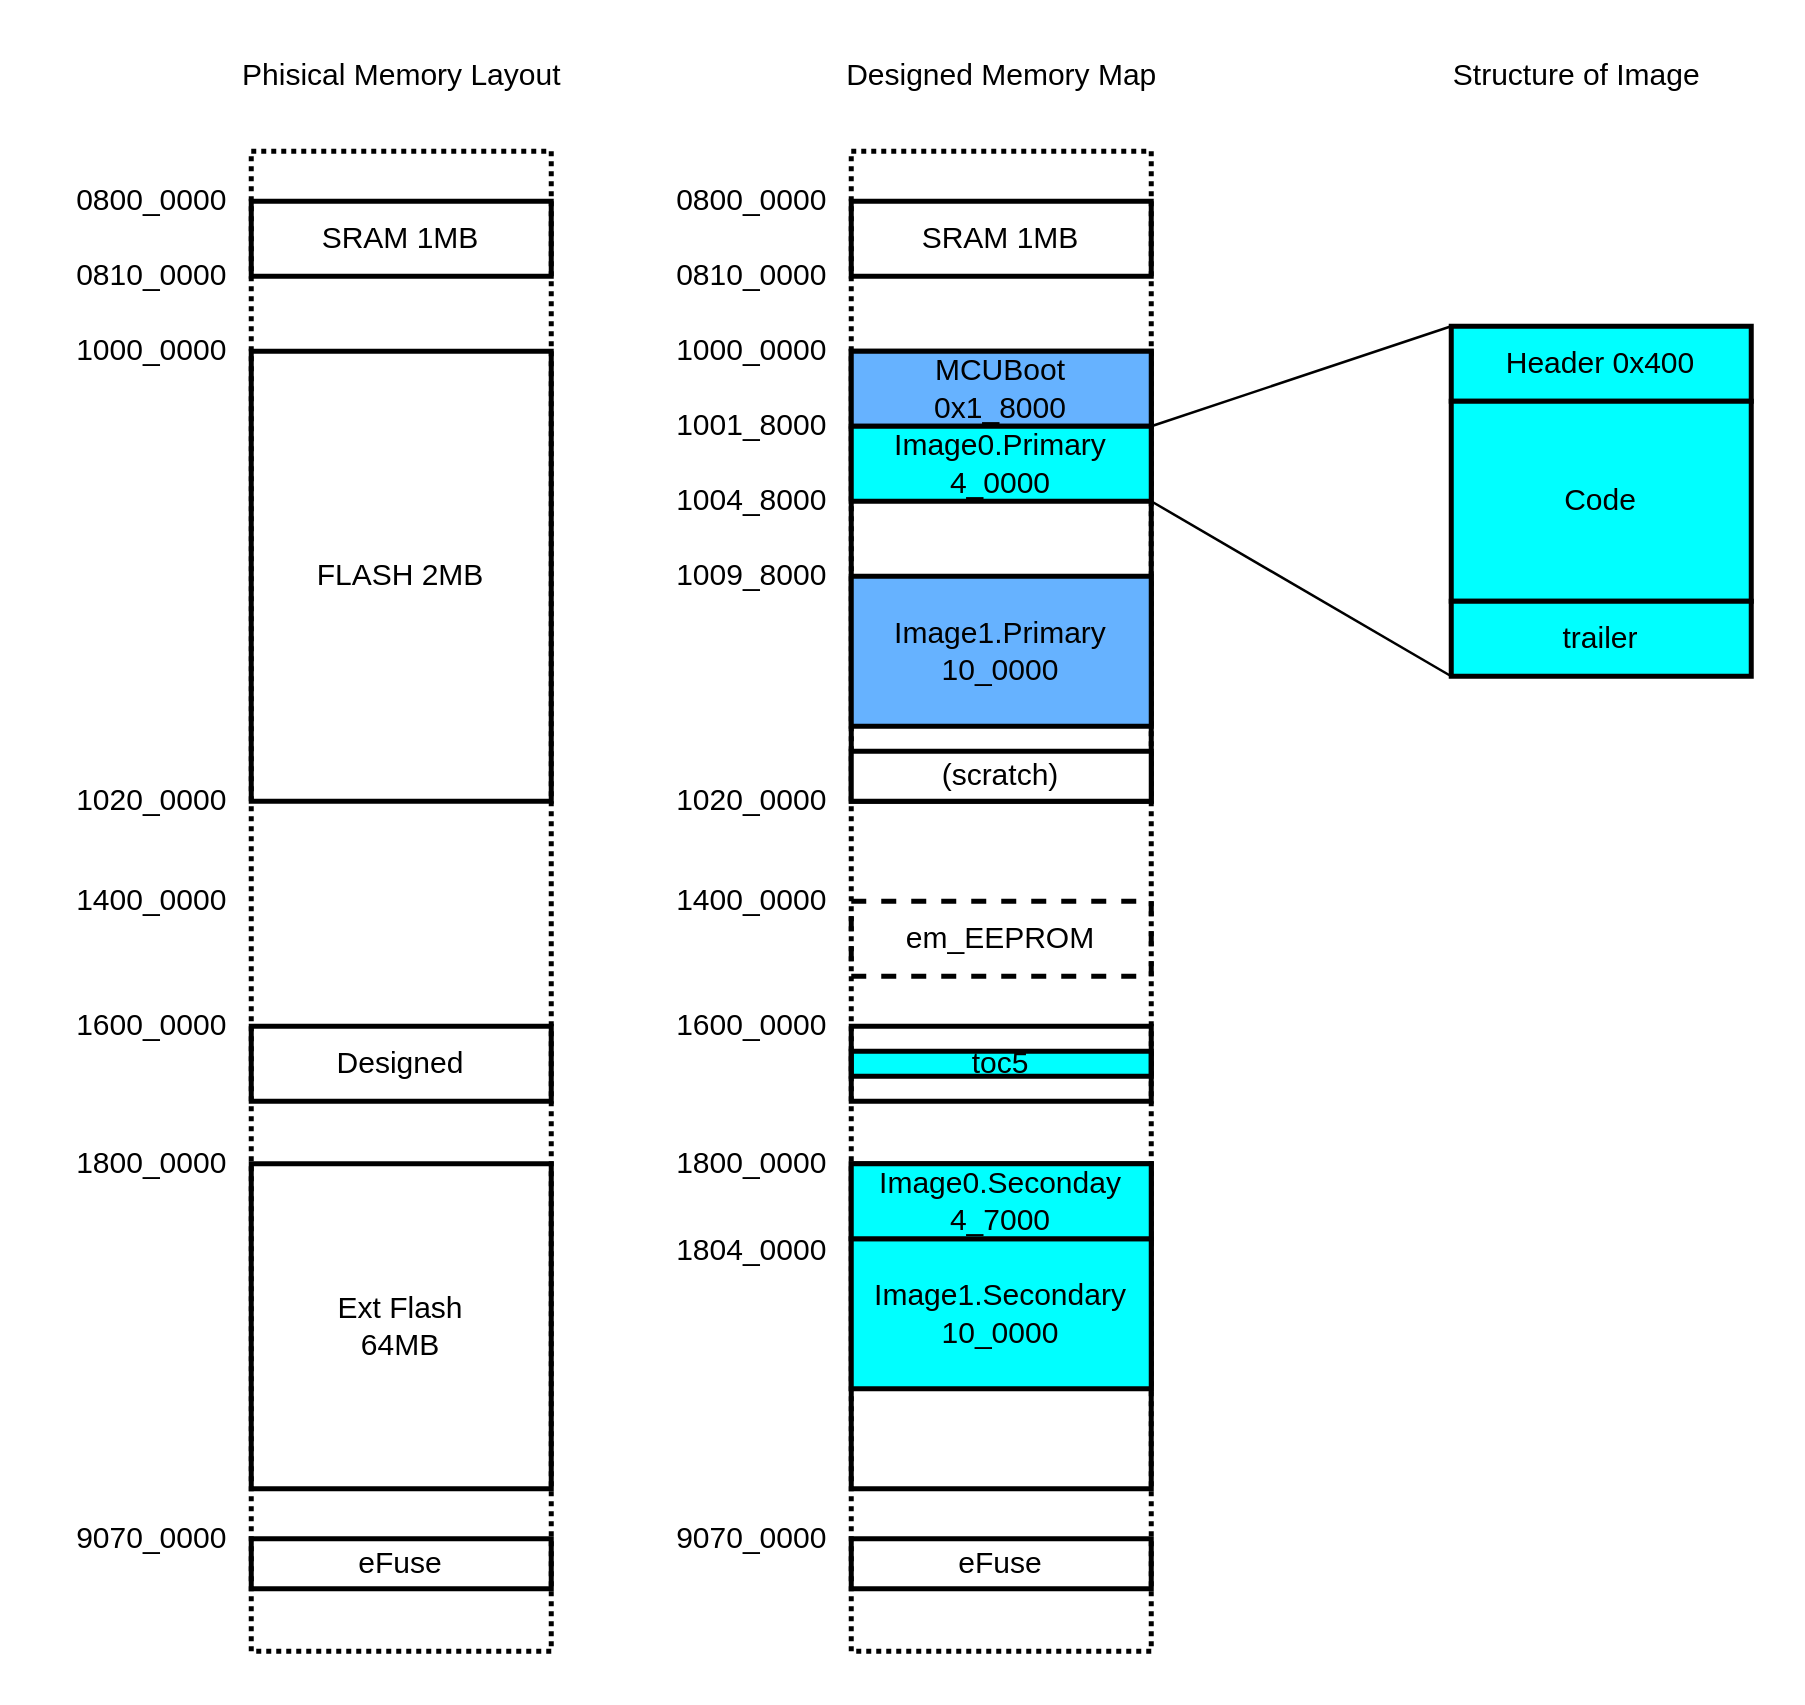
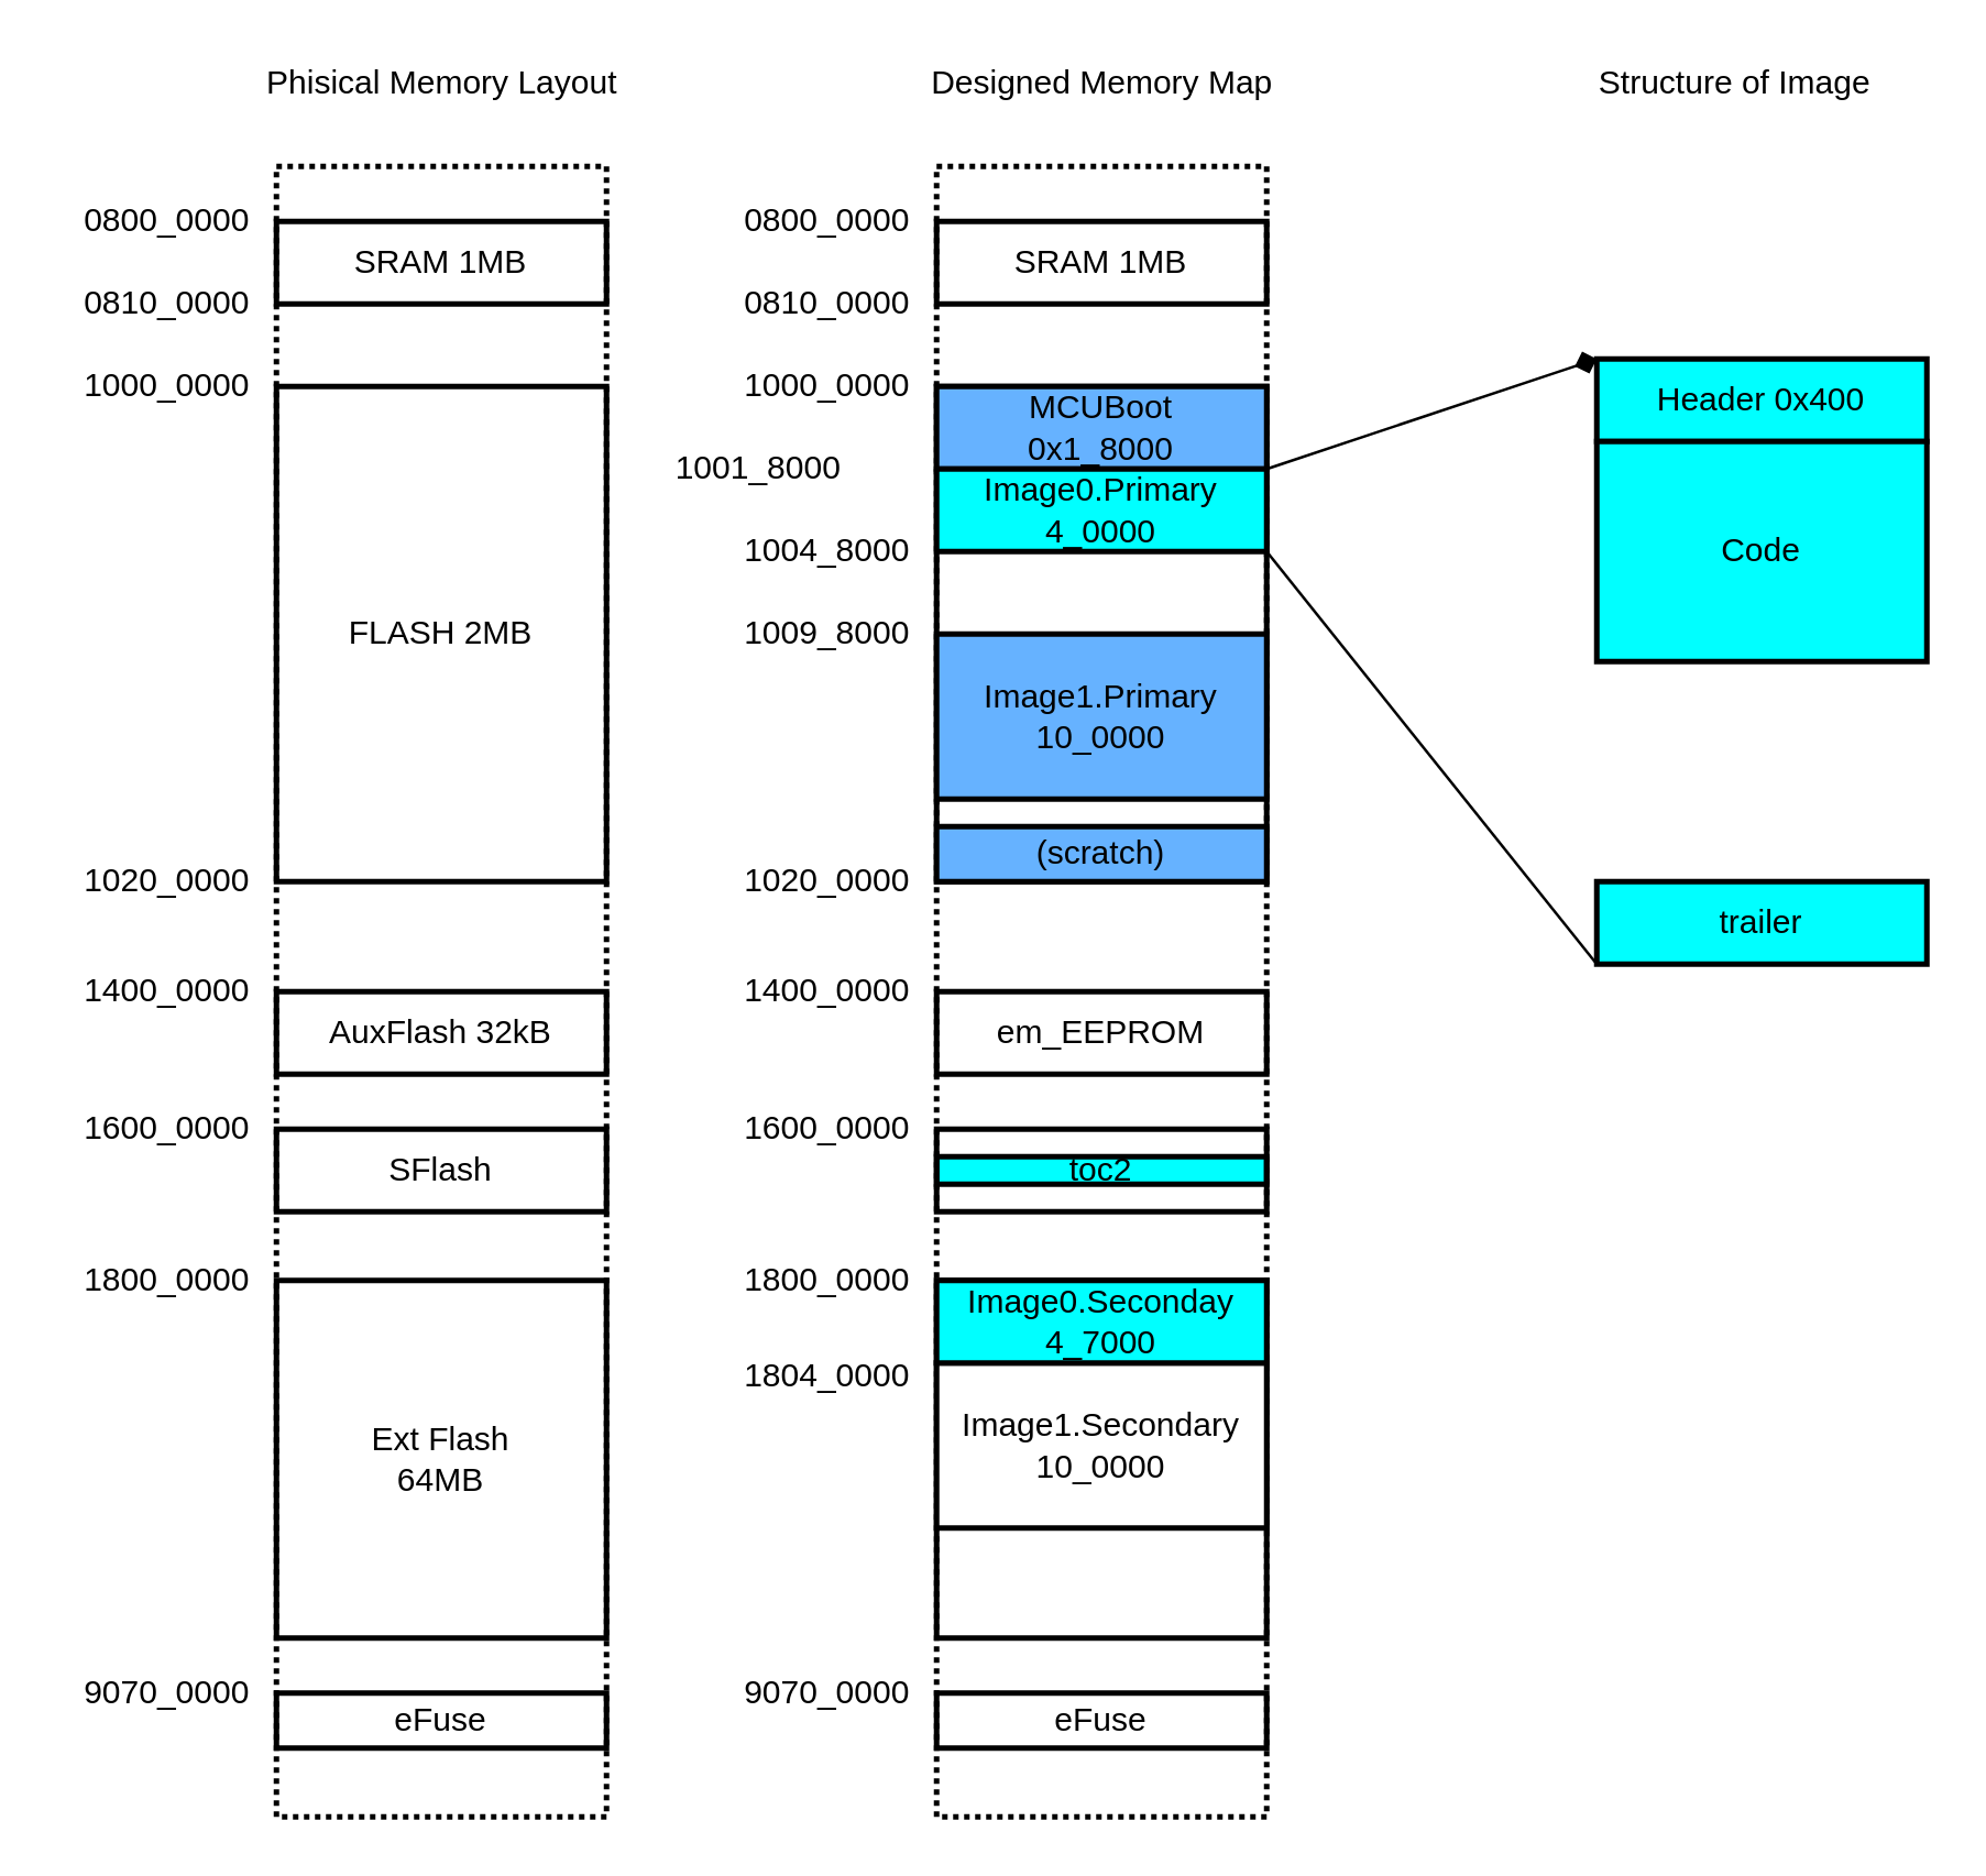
- <mxCell id="38" value="" style="endArrow=none;html=1;exitX=1;exitY=0;exitDx=0;exitDy=0;entryX=0;entryY=0;entryDx=0;entryDy=0;" parent="1" source="7" target="35" edge="1"><mxGeometry width="50" height="50" relative="1" as="geometry"><mxPoint x="630" y="410" as="sourcePoint" /><mxPoint x="680" y="360" as="targetPoint" /></mxGeometry></mxCell>
+ <mxCell id="38" value="" style="endArrow=diamond;html=1;exitX=1;exitY=0;exitDx=0;exitDy=0;entryX=0;entryY=0;entryDx=0;entryDy=0;" parent="1" source="7" target="35" edge="1"><mxGeometry width="50" height="50" relative="1" as="geometry"><mxPoint x="630" y="410" as="sourcePoint" /><mxPoint x="680" y="360" as="targetPoint" /></mxGeometry></mxCell>
- <mxCell id="47" value="1001_8000" style="text;html=1;align=center;verticalAlign=middle;resizable=0;points=[];autosize=1;" parent="1" vertex="1"><mxGeometry x="260" y="160" width="80" height="20" as="geometry" /></mxCell>
+ <mxCell id="47" value="1001_8000" style="text;html=1;align=center;verticalAlign=middle;resizable=0;points=[];autosize=1;" parent="1" vertex="1"><mxGeometry x="235" y="160" width="80" height="20" as="geometry" /></mxCell>
- <mxCell id="37" value="&lt;font color=&quot;#000000&quot;&gt;trailer&lt;/font&gt;" style="rounded=0;whiteSpace=wrap;html=1;strokeWidth=2;fillColor=#00FFFF;" parent="1" vertex="1"><mxGeometry x="580" y="240" width="120" height="30" as="geometry" /></mxCell>
+ <mxCell id="37" value="&lt;font color=&quot;#000000&quot;&gt;trailer&lt;/font&gt;" style="rounded=0;whiteSpace=wrap;html=1;strokeWidth=2;fillColor=#00FFFF;" parent="1" vertex="1"><mxGeometry x="580" y="320" width="120" height="30" as="geometry" /></mxCell>
- <mxCell id="34" value="&lt;font color=&quot;#000000&quot;&gt;(scratch)&lt;/font&gt;" style="rounded=0;whiteSpace=wrap;html=1;strokeWidth=2;fillColor=#FFFFFF;" parent="1" vertex="1"><mxGeometry x="340" y="300" width="120" height="20" as="geometry" /></mxCell>
+ <mxCell id="34" value="&lt;font color=&quot;#000000&quot;&gt;(scratch)&lt;/font&gt;" style="rounded=0;whiteSpace=wrap;html=1;strokeWidth=2;fillColor=#66b2ff;" parent="1" vertex="1"><mxGeometry x="340" y="300" width="120" height="20" as="geometry" /></mxCell>
+ <mxCell id="11" value="AuxFlash 32kB" style="rounded=0;whiteSpace=wrap;html=1;strokeWidth=2;fillColor=none;" parent="1" vertex="1"><mxGeometry x="100" y="360" width="120" height="30" as="geometry" /></mxCell>
- <mxCell id="4" value="em_EEPROM" style="rounded=0;whiteSpace=wrap;html=1;strokeWidth=2;fillColor=none;dashed=1;" parent="1" vertex="1"><mxGeometry x="340" y="360" width="120" height="30" as="geometry" /></mxCell>
+ <mxCell id="4" value="em_EEPROM" style="rounded=0;whiteSpace=wrap;html=1;strokeWidth=2;fillColor=none;" parent="1" vertex="1"><mxGeometry x="340" y="360" width="120" height="30" as="geometry" /></mxCell>
- <mxCell id="40" value="Designed" style="rounded=0;whiteSpace=wrap;html=1;strokeWidth=2;fillColor=none;" parent="1" vertex="1"><mxGeometry x="100" y="410" width="120" height="30" as="geometry" /></mxCell>
+ <mxCell id="40" value="SFlash" style="rounded=0;whiteSpace=wrap;html=1;strokeWidth=2;fillColor=none;" parent="1" vertex="1"><mxGeometry x="100" y="410" width="120" height="30" as="geometry" /></mxCell>
- <mxCell id="31" value="&lt;font color=&quot;#000000&quot;&gt;toc5&lt;/font&gt;" style="rounded=0;whiteSpace=wrap;html=1;strokeWidth=2;fillColor=#00FFFF;" parent="1" vertex="1"><mxGeometry x="340" y="420" width="120" height="10" as="geometry" /></mxCell>
+ <mxCell id="31" value="&lt;font color=&quot;#000000&quot;&gt;toc2&lt;/font&gt;" style="rounded=0;whiteSpace=wrap;html=1;strokeWidth=2;fillColor=#00FFFF;" parent="1" vertex="1"><mxGeometry x="340" y="420" width="120" height="10" as="geometry" /></mxCell>
- <mxCell id="13" value="&lt;font color=&quot;#000000&quot;&gt;Image1.Secondary&lt;br&gt;10_0000&lt;br&gt;&lt;/font&gt;" style="rounded=0;whiteSpace=wrap;html=1;strokeWidth=2;fillColor=#00FFFF;" parent="1" vertex="1"><mxGeometry x="340" y="495" width="120" height="60" as="geometry" /></mxCell>
+ <mxCell id="13" value="&lt;font color=&quot;#000000&quot;&gt;Image1.Secondary&lt;br&gt;10_0000&lt;br&gt;&lt;/font&gt;" style="rounded=0;whiteSpace=wrap;html=1;strokeWidth=2;fillColor=#ffffff;" parent="1" vertex="1"><mxGeometry x="340" y="495" width="120" height="60" as="geometry" /></mxCell>
